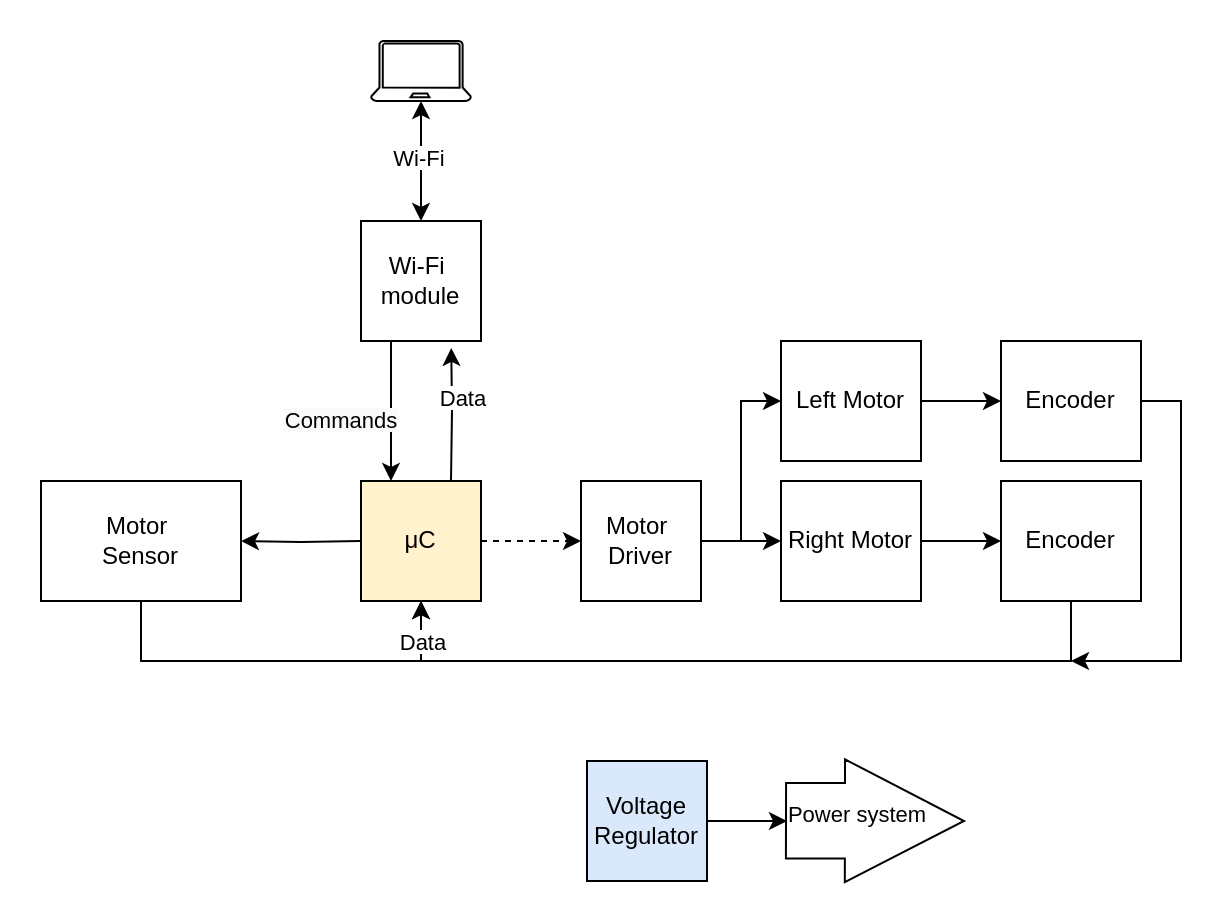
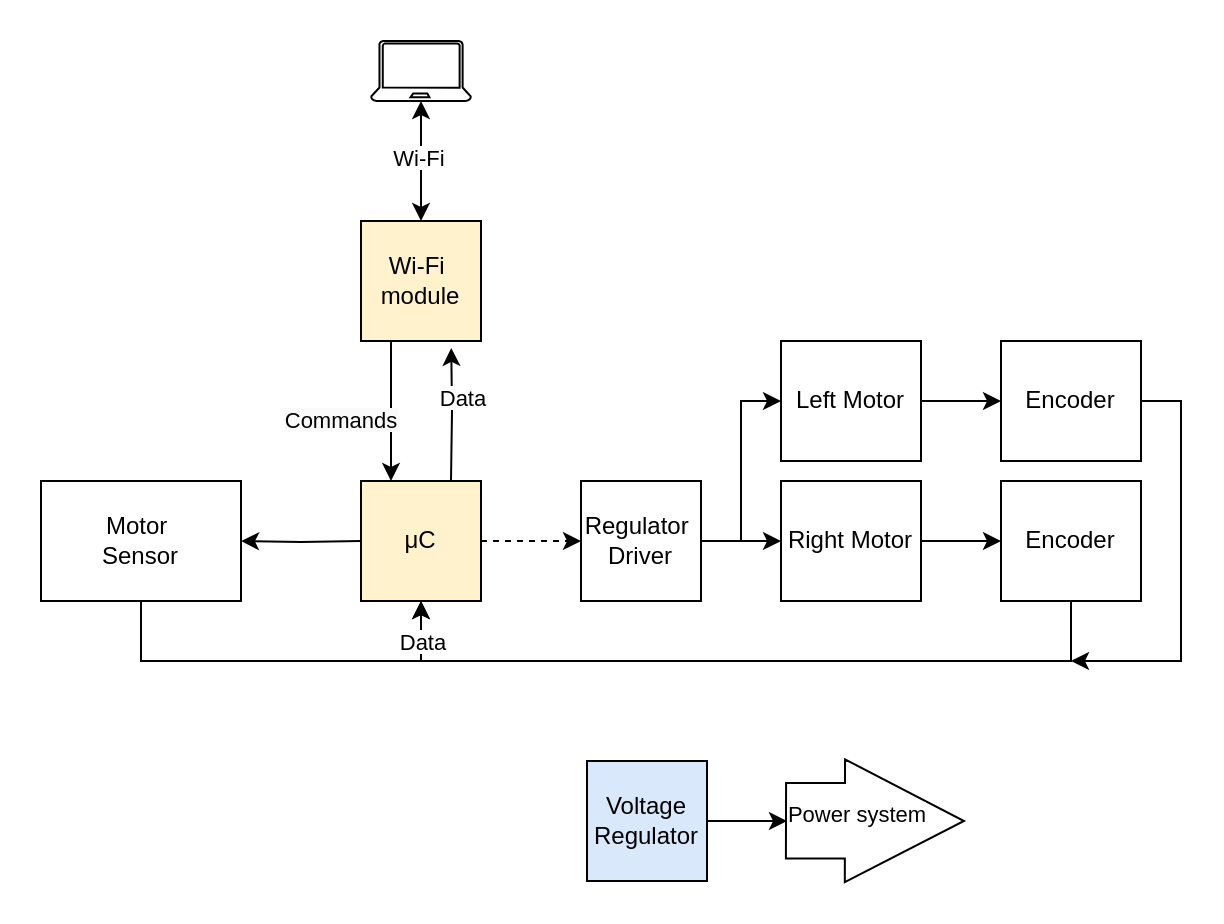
- <mxCell id="11" value="Wi-Fi&amp;nbsp;&lt;br&gt;module" style="whiteSpace=wrap;html=1;aspect=fixed;labelBackgroundColor=none;" parent="1" vertex="1"><mxGeometry x="180" y="110" width="60" height="60" as="geometry" /></mxCell>
+ <mxCell id="11" value="Wi-Fi&amp;nbsp;&lt;br&gt;module" style="whiteSpace=wrap;html=1;aspect=fixed;labelBackgroundColor=none;fillColor=#fff2cc;" parent="1" vertex="1"><mxGeometry x="180" y="110" width="60" height="60" as="geometry" /></mxCell>
- <mxCell id="21" value="Motor&amp;nbsp;&lt;div&gt;Driver&lt;/div&gt;" style="whiteSpace=wrap;html=1;aspect=fixed;labelBackgroundColor=none;" parent="1" vertex="1"><mxGeometry x="290" y="240" width="60" height="60" as="geometry" /></mxCell>
+ <mxCell id="21" value="Regulator&amp;nbsp;&lt;div&gt;Driver&lt;/div&gt;" style="whiteSpace=wrap;html=1;aspect=fixed;labelBackgroundColor=none;" parent="1" vertex="1"><mxGeometry x="290" y="240" width="60" height="60" as="geometry" /></mxCell>
